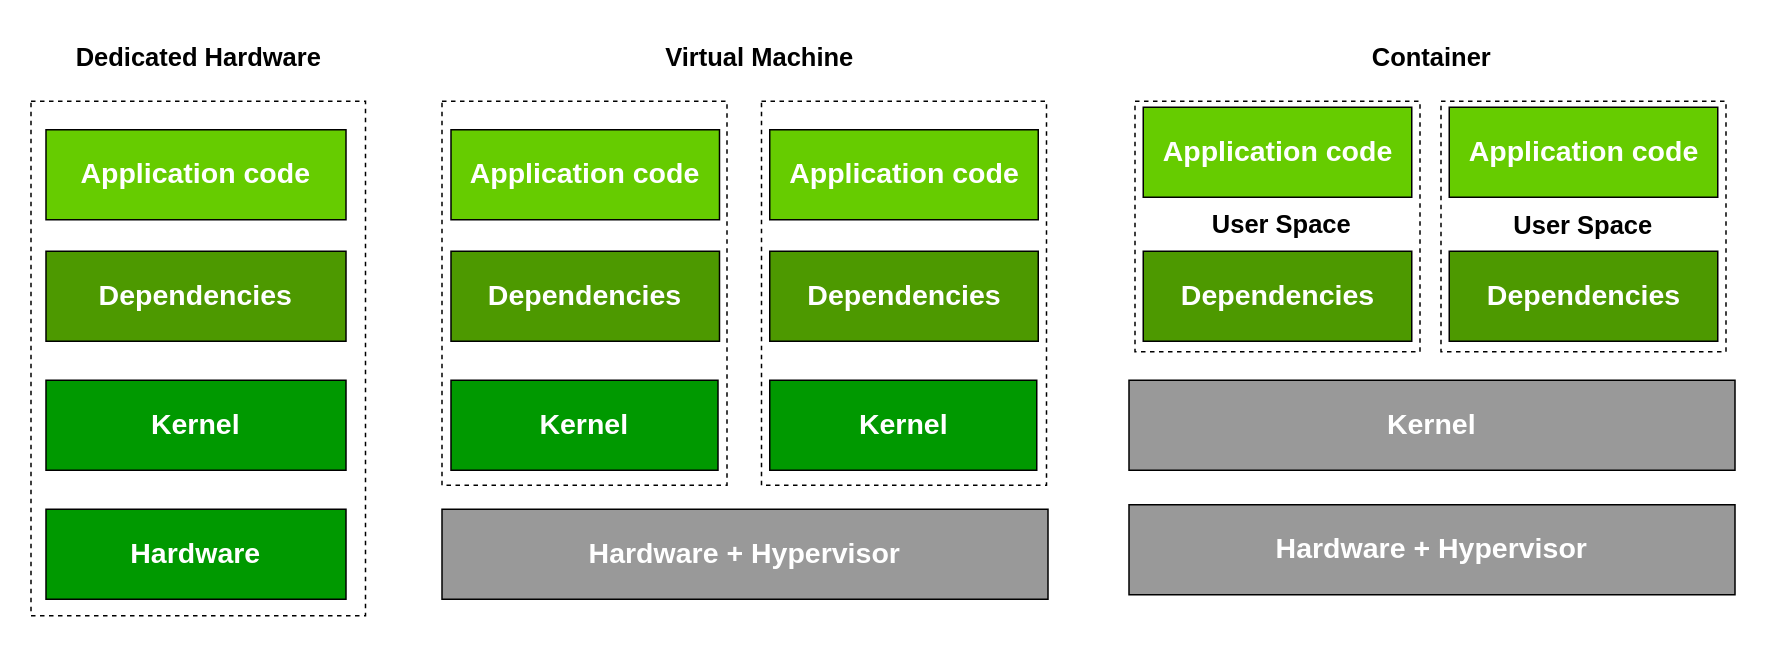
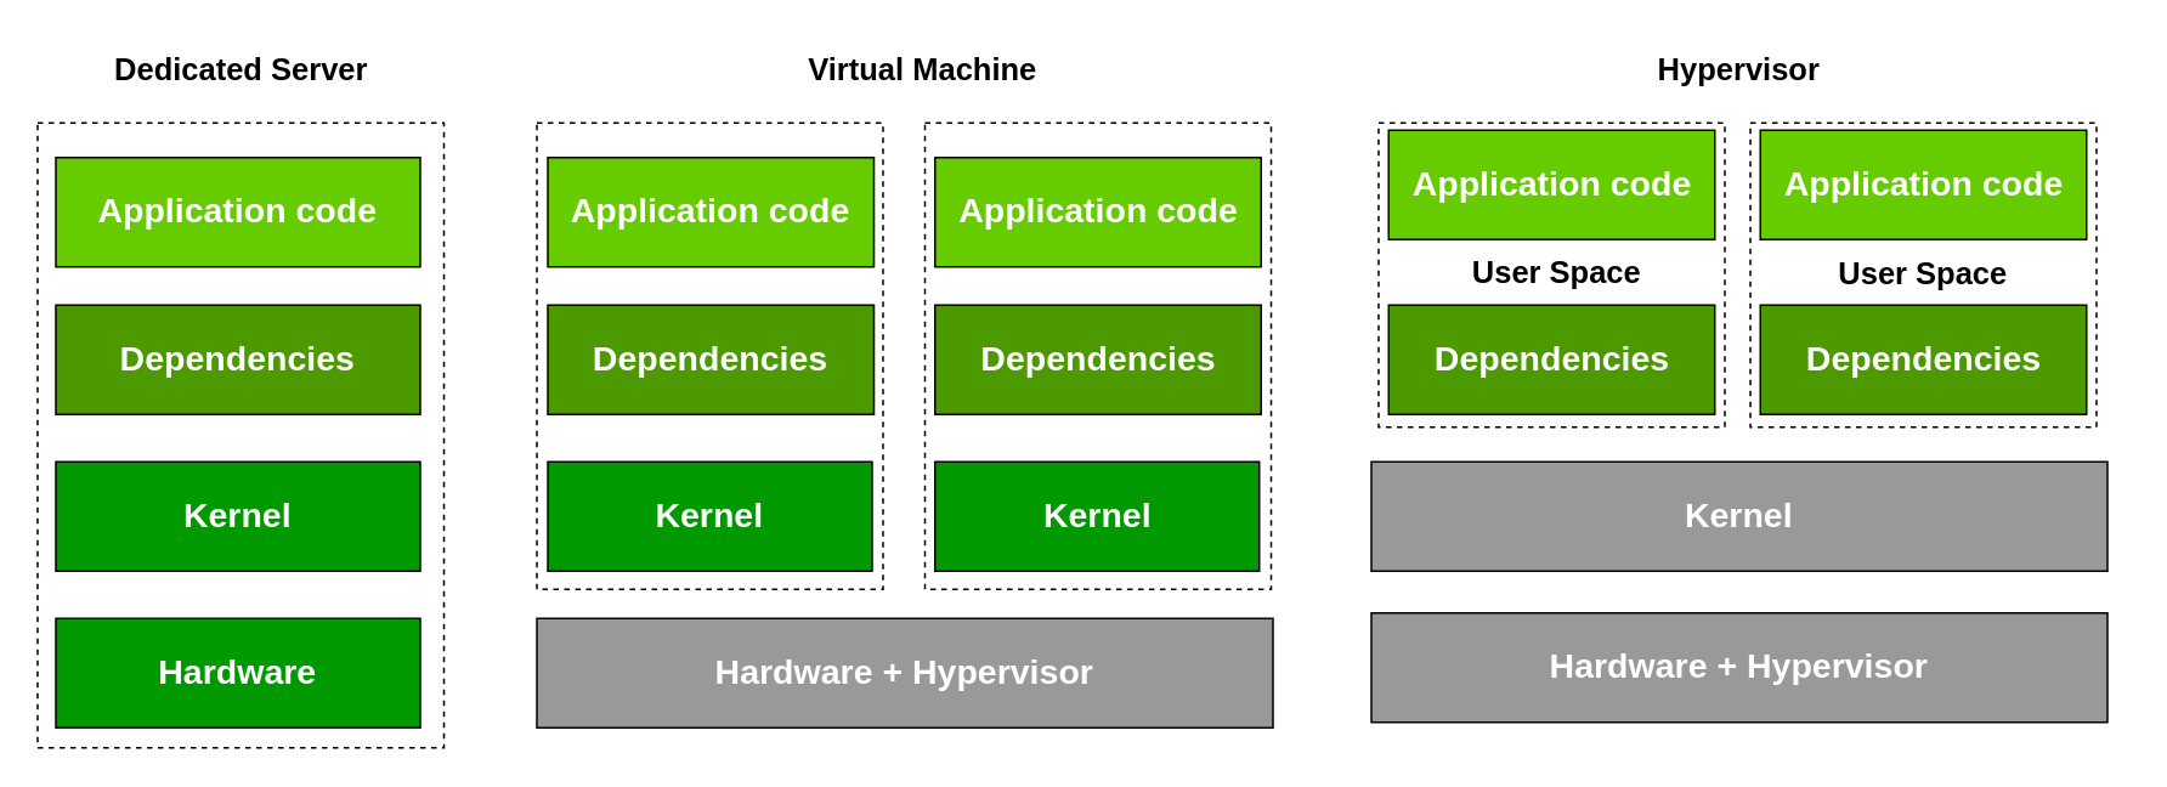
- <mxCell id="4" value="&lt;b&gt;&lt;font style=&quot;font-size: 17px&quot;&gt;Dedicated Hardware&lt;/font&gt;&lt;/b&gt;" style="text;html=1;strokeColor=none;fillColor=none;align=center;verticalAlign=middle;whiteSpace=wrap;rounded=0;dashed=1;" vertex="1" parent="1"><mxGeometry x="20" y="20" width="224" height="38" as="geometry" /></mxCell>
+ <mxCell id="4" value="&lt;b&gt;&lt;font style=&quot;font-size: 17px&quot;&gt;Dedicated Server&lt;/font&gt;&lt;/b&gt;" style="text;html=1;strokeColor=none;fillColor=none;align=center;verticalAlign=middle;whiteSpace=wrap;rounded=0;dashed=1;" vertex="1" parent="1"><mxGeometry x="20" y="20" width="224" height="38" as="geometry" /></mxCell>
- <mxCell id="20" value="&lt;b&gt;&lt;font style=&quot;font-size: 17px&quot;&gt;Container&lt;/font&gt;&lt;/b&gt;" style="text;html=1;strokeColor=none;fillColor=none;align=center;verticalAlign=middle;whiteSpace=wrap;rounded=0;dashed=1;" vertex="1" parent="1"><mxGeometry x="842" y="20" width="224" height="38" as="geometry" /></mxCell>
+ <mxCell id="20" value="&lt;b&gt;&lt;font style=&quot;font-size: 17px&quot;&gt;Hypervisor&lt;/font&gt;&lt;/b&gt;" style="text;html=1;strokeColor=none;fillColor=none;align=center;verticalAlign=middle;whiteSpace=wrap;rounded=0;dashed=1;" vertex="1" parent="1"><mxGeometry x="842" y="20" width="224" height="38" as="geometry" /></mxCell>
